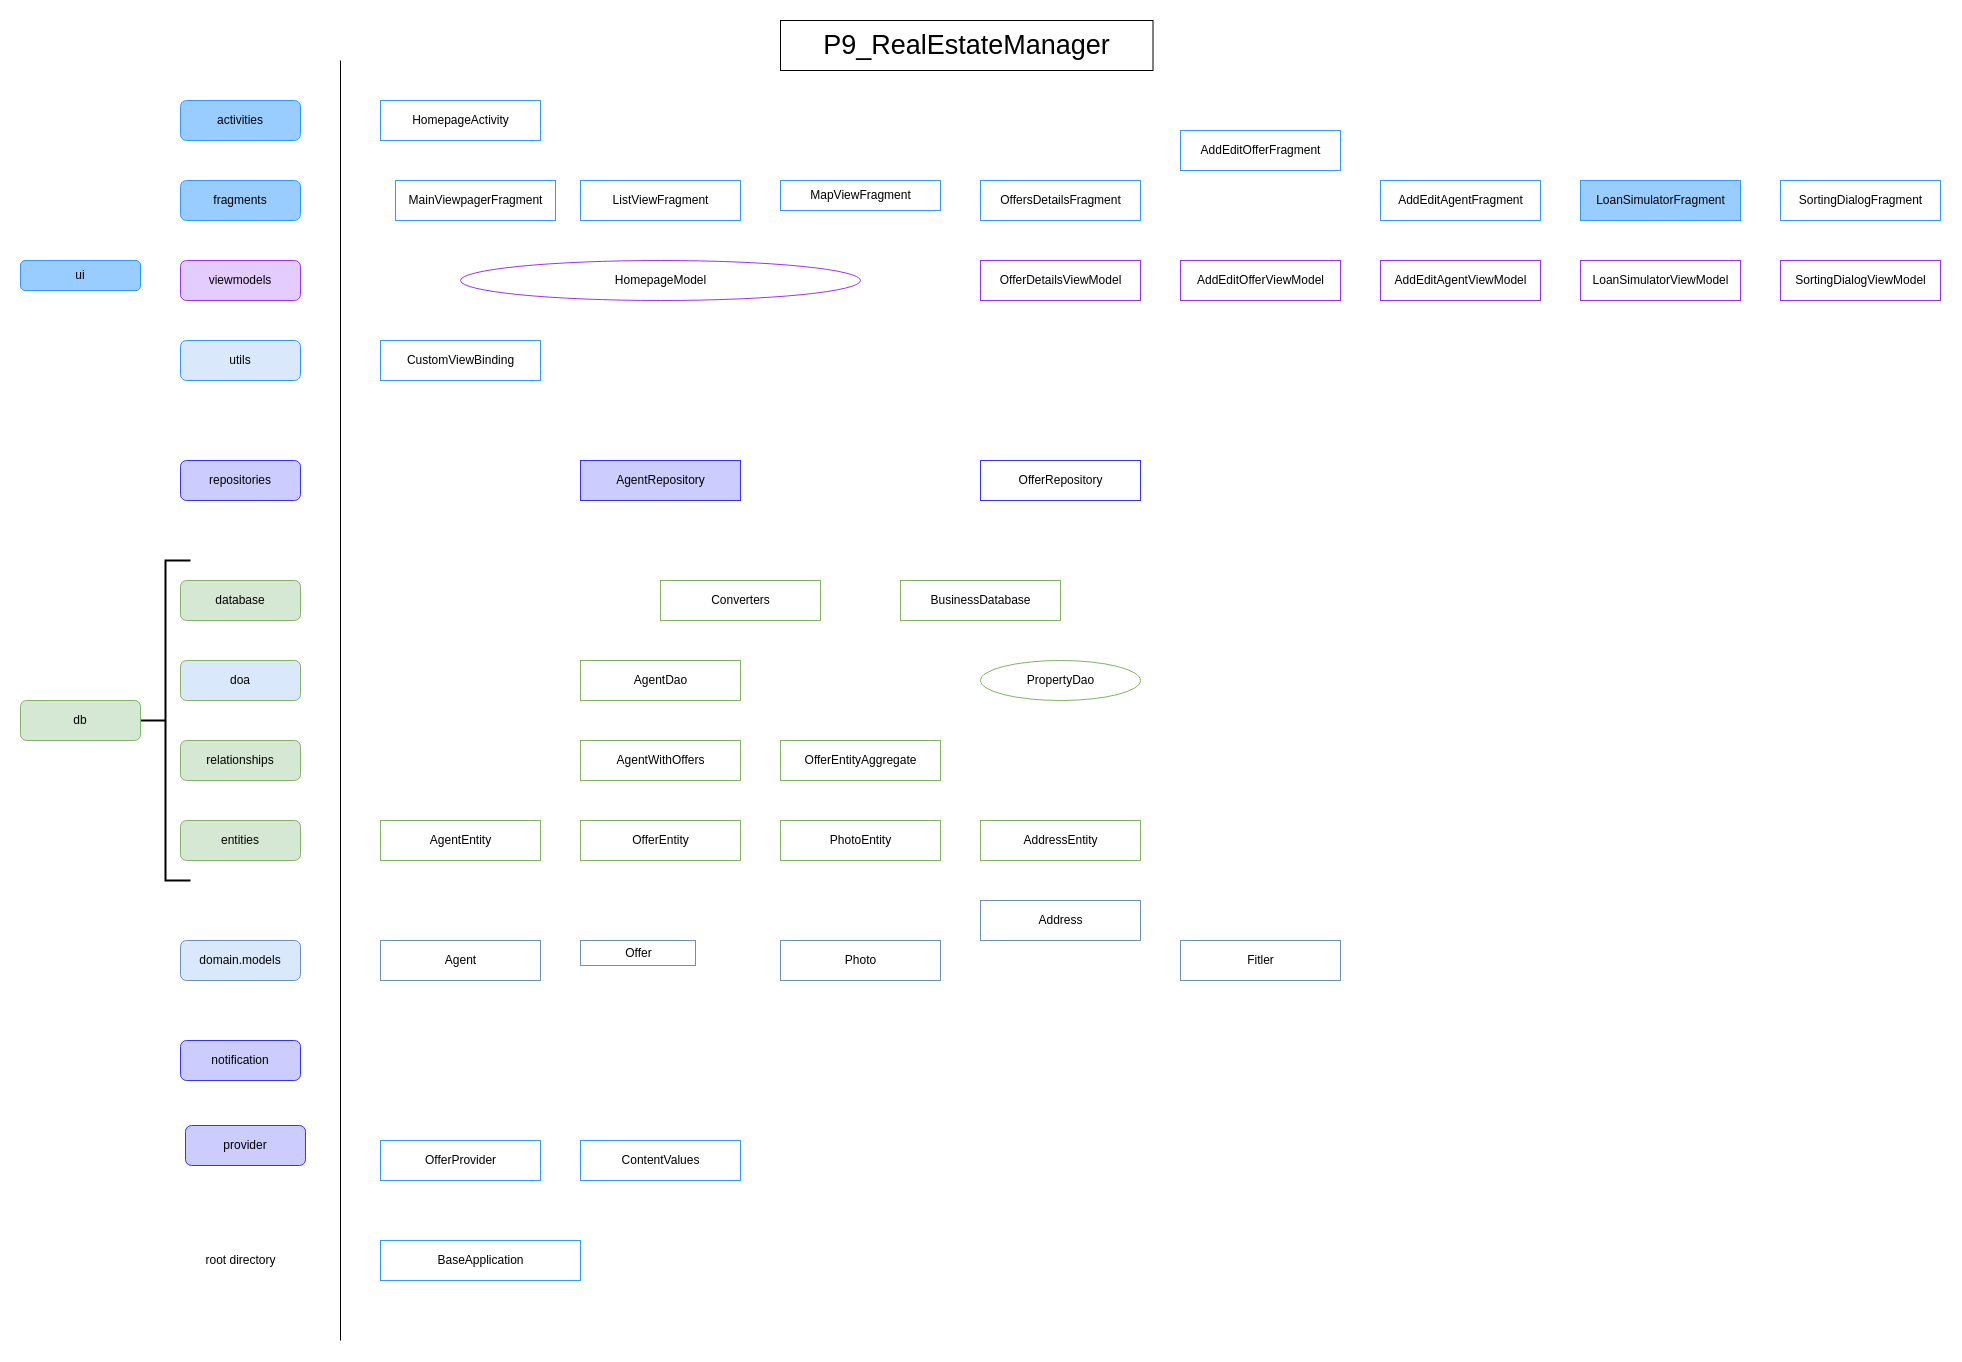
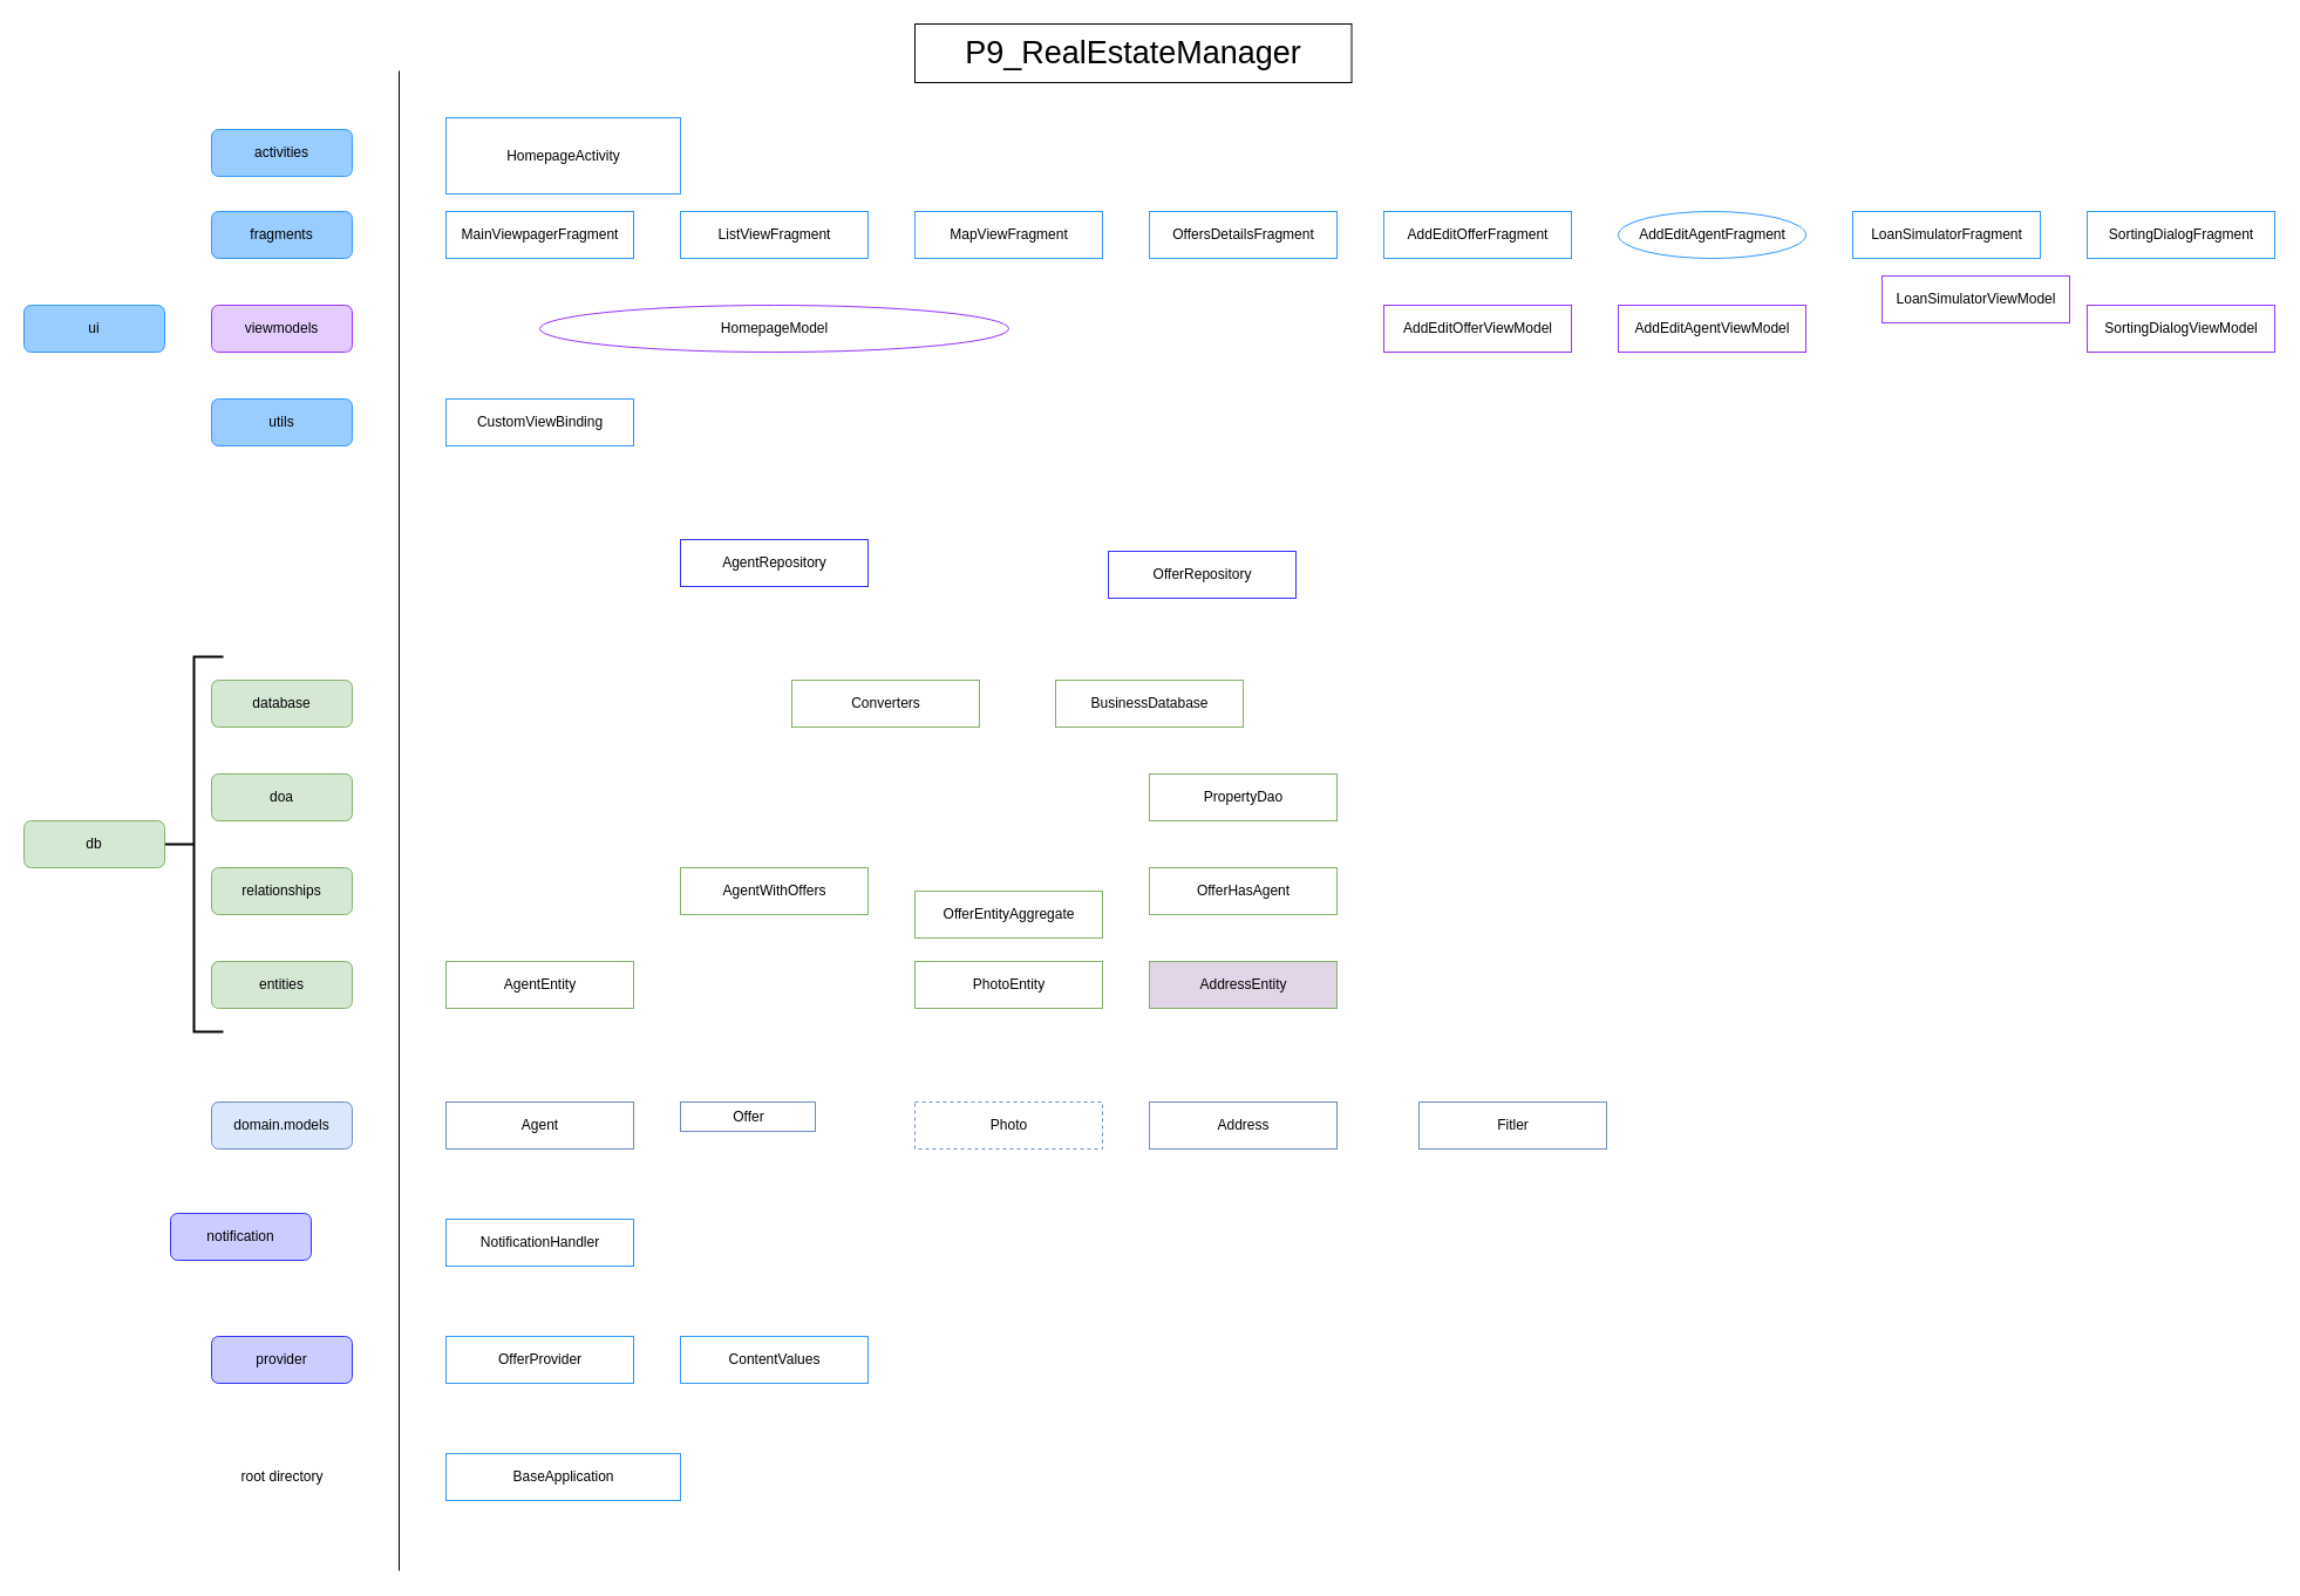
- <mxCell id="46" value="activities" style="rounded=1;whiteSpace=wrap;html=1;fillColor=#99CCFF;strokeColor=#3399FF;fontStyle=0" parent="1" vertex="1"><mxGeometry x="180" y="100" width="120" height="40" as="geometry" /></mxCell>
+ <mxCell id="46" value="activities" style="rounded=1;whiteSpace=wrap;html=1;fillColor=#99CCFF;strokeColor=#3399FF;fontStyle=0" parent="1" vertex="1"><mxGeometry x="180" y="110" width="120" height="40" as="geometry" /></mxCell>
- <mxCell id="14" value="HomepageActivity" style="html=1;strokeColor=#3399FF;fontStyle=0" parent="1" vertex="1"><mxGeometry x="380" y="100" width="160" height="40" as="geometry" /></mxCell>
+ <mxCell id="14" value="HomepageActivity" style="html=1;strokeColor=#3399FF;fontStyle=0" parent="1" vertex="1"><mxGeometry x="380" y="100" width="200" height="65" as="geometry" /></mxCell>
- <mxCell id="12" value="AddEditOfferFragment" style="html=1;strokeColor=#3399FF;fontStyle=0" parent="1" vertex="1"><mxGeometry x="1180" y="130" width="160" height="40" as="geometry" /></mxCell>
+ <mxCell id="12" value="AddEditOfferFragment" style="html=1;strokeColor=#3399FF;fontStyle=0" parent="1" vertex="1"><mxGeometry x="1180" y="180" width="160" height="40" as="geometry" /></mxCell>
- <mxCell id="27" value="MapViewFragment" style="html=1;strokeColor=#3399FF;fontStyle=0" parent="1" vertex="1"><mxGeometry x="780" y="180" width="160" height="30" as="geometry" /></mxCell>
+ <mxCell id="27" value="MapViewFragment" style="html=1;strokeColor=#3399FF;fontStyle=0" parent="1" vertex="1"><mxGeometry x="780" y="180" width="160" height="40" as="geometry" /></mxCell>
- <mxCell id="15" value="MainViewpagerFragment" style="html=1;strokeColor=#3399FF;fontStyle=0" parent="1" vertex="1"><mxGeometry x="395" y="180" width="160" height="40" as="geometry" /></mxCell>
+ <mxCell id="15" value="MainViewpagerFragment" style="html=1;strokeColor=#3399FF;fontStyle=0" parent="1" vertex="1"><mxGeometry x="380" y="180" width="160" height="40" as="geometry" /></mxCell>
- <mxCell id="13" value="AddEditAgentFragment" style="html=1;strokeColor=#3399FF;fontStyle=0" parent="1" vertex="1"><mxGeometry x="1380" y="180" width="160" height="40" as="geometry" /></mxCell>
+ <mxCell id="13" value="AddEditAgentFragment" style="ellipse;html=1;strokeColor=#3399FF;fontStyle=0;" parent="1" vertex="1"><mxGeometry x="1380" y="180" width="160" height="40" as="geometry" /></mxCell>
- <mxCell id="47" value="LoanSimulatorFragment" style="html=1;strokeColor=#3399FF;fontStyle=0;fillColor=#99ccff;" parent="1" vertex="1"><mxGeometry x="1580" y="180" width="160" height="40" as="geometry" /></mxCell>
+ <mxCell id="47" value="LoanSimulatorFragment" style="html=1;strokeColor=#3399FF;fontStyle=0" parent="1" vertex="1"><mxGeometry x="1580" y="180" width="160" height="40" as="geometry" /></mxCell>
- <mxCell id="33" value="ui" style="rounded=1;whiteSpace=wrap;html=1;fillColor=#99CCFF;strokeColor=#3399FF;fontStyle=0" parent="1" vertex="1"><mxGeometry x="20" y="260" width="120" height="30" as="geometry" /></mxCell>
+ <mxCell id="33" value="ui" style="rounded=1;whiteSpace=wrap;html=1;fillColor=#99CCFF;strokeColor=#3399FF;fontStyle=0" parent="1" vertex="1"><mxGeometry x="20" y="260" width="120" height="40" as="geometry" /></mxCell>
- <mxCell id="10" value="OfferDetailsViewModel" style="html=1;strokeColor=#9933FF;fontStyle=0" parent="1" vertex="1"><mxGeometry x="980" y="260" width="160" height="40" as="geometry" /></mxCell>
- <mxCell id="49" value="LoanSimulatorViewModel" style="html=1;strokeColor=#9933FF;fontStyle=0" parent="1" vertex="1"><mxGeometry x="1580" y="260" width="160" height="40" as="geometry" /></mxCell>
+ <mxCell id="49" value="LoanSimulatorViewModel" style="html=1;strokeColor=#9933FF;fontStyle=0" parent="1" vertex="1"><mxGeometry x="1605" y="235" width="160" height="40" as="geometry" /></mxCell>
- <mxCell id="51" value="utils" style="rounded=1;whiteSpace=wrap;html=1;fillColor=#dae8fc;strokeColor=#3399FF;fontStyle=0;" vertex="1" parent="1"><mxGeometry x="180" y="340" width="120" height="40" as="geometry" /></mxCell>
+ <mxCell id="51" value="utils" style="rounded=1;whiteSpace=wrap;html=1;fillColor=#99CCFF;strokeColor=#3399FF;fontStyle=0" vertex="1" parent="1"><mxGeometry x="180" y="340" width="120" height="40" as="geometry" /></mxCell>
- <mxCell id="34" value="repositories" style="rounded=1;whiteSpace=wrap;html=1;fillColor=#CCCCFF;strokeColor=#3333FF;gradientColor=none;fontStyle=0" parent="1" vertex="1"><mxGeometry x="180" y="460" width="120" height="40" as="geometry" /></mxCell>
- <mxCell id="43" value="AgentRepository" style="html=1;strokeColor=#3333FF;fontStyle=0;fillColor=#ccccff;" parent="1" vertex="1"><mxGeometry x="580" y="460" width="160" height="40" as="geometry" /></mxCell>
+ <mxCell id="43" value="AgentRepository" style="html=1;strokeColor=#3333FF;fontStyle=0" parent="1" vertex="1"><mxGeometry x="580" y="460" width="160" height="40" as="geometry" /></mxCell>
- <mxCell id="44" value="OfferRepository" style="html=1;strokeColor=#3333FF;fontStyle=0" parent="1" vertex="1"><mxGeometry x="980" y="460" width="160" height="40" as="geometry" /></mxCell>
+ <mxCell id="44" value="OfferRepository" style="html=1;strokeColor=#3333FF;fontStyle=0" parent="1" vertex="1"><mxGeometry x="945" y="470" width="160" height="40" as="geometry" /></mxCell>
- <mxCell id="42" value="Converters" style="html=1;strokeColor=#82b366;fillColor=#FFFFFF;fontStyle=0" parent="1" vertex="1"><mxGeometry x="660" y="580" width="160" height="40" as="geometry" /></mxCell>
+ <mxCell id="42" value="Converters" style="html=1;strokeColor=#82b366;fillColor=#FFFFFF;fontStyle=0" parent="1" vertex="1"><mxGeometry x="675" y="580" width="160" height="40" as="geometry" /></mxCell>
- <mxCell id="36" value="doa" style="rounded=1;whiteSpace=wrap;html=1;fillColor=#dae8fc;strokeColor=#82b366;fontStyle=0;" parent="1" vertex="1"><mxGeometry x="180" y="660" width="120" height="40" as="geometry" /></mxCell>
+ <mxCell id="36" value="doa" style="rounded=1;whiteSpace=wrap;html=1;fillColor=#d5e8d4;strokeColor=#82b366;fontStyle=0" parent="1" vertex="1"><mxGeometry x="180" y="660" width="120" height="40" as="geometry" /></mxCell>
- <mxCell id="8" value="AgentDao" style="html=1;strokeColor=#82b366;fillColor=#FFFFFF;fontStyle=0" parent="1" vertex="1"><mxGeometry x="580" y="660" width="160" height="40" as="geometry" /></mxCell>
- <mxCell id="7" value="PropertyDao" style="ellipse;html=1;strokeColor=#82b366;fillColor=#FFFFFF;fontStyle=0;" parent="1" vertex="1"><mxGeometry x="980" y="660" width="160" height="40" as="geometry" /></mxCell>
+ <mxCell id="7" value="PropertyDao" style="html=1;strokeColor=#82b366;fillColor=#FFFFFF;fontStyle=0" parent="1" vertex="1"><mxGeometry x="980" y="660" width="160" height="40" as="geometry" /></mxCell>
- <mxCell id="16" value="OfferEntityAggregate" style="html=1;strokeColor=#82b366;fillColor=#FFFFFF;fontStyle=0" parent="1" vertex="1"><mxGeometry x="780" y="740" width="160" height="40" as="geometry" /></mxCell>
+ <mxCell id="16" value="OfferEntityAggregate" style="html=1;strokeColor=#82b366;fillColor=#FFFFFF;fontStyle=0" parent="1" vertex="1"><mxGeometry x="780" y="760" width="160" height="40" as="geometry" /></mxCell>
+ <mxCell id="17" value="OfferHasAgent" style="html=1;strokeColor=#82b366;fillColor=#FFFFFF;fontStyle=0" parent="1" vertex="1"><mxGeometry x="980" y="740" width="160" height="40" as="geometry" /></mxCell>
- <mxCell id="20" value="OfferEntity" style="html=1;strokeColor=#82b366;fillColor=#FFFFFF;fontStyle=0" parent="1" vertex="1"><mxGeometry x="580" y="820" width="160" height="40" as="geometry" /></mxCell>
- <mxCell id="19" value="AddressEntity" style="html=1;strokeColor=#82b366;fillColor=#FFFFFF;fontStyle=0" parent="1" vertex="1"><mxGeometry x="980" y="820" width="160" height="40" as="geometry" /></mxCell>
+ <mxCell id="19" value="AddressEntity" style="html=1;strokeColor=#82b366;fillColor=#e1d5e7;fontStyle=0;" parent="1" vertex="1"><mxGeometry x="980" y="820" width="160" height="40" as="geometry" /></mxCell>
- <mxCell id="21" value="Address" style="html=1;strokeColor=#6c8ebf;fillColor=#FFFFFF;fontStyle=0" parent="1" vertex="1"><mxGeometry x="980" y="900" width="160" height="40" as="geometry" /></mxCell>
+ <mxCell id="21" value="Address" style="html=1;strokeColor=#6c8ebf;fillColor=#FFFFFF;fontStyle=0" parent="1" vertex="1"><mxGeometry x="980" y="940" width="160" height="40" as="geometry" /></mxCell>
- <mxCell id="23" value="Photo" style="html=1;strokeColor=#6c8ebf;fillColor=#FFFFFF;fontStyle=0" parent="1" vertex="1"><mxGeometry x="780" y="940" width="160" height="40" as="geometry" /></mxCell>
+ <mxCell id="23" value="Photo" style="html=1;strokeColor=#6c8ebf;fillColor=#FFFFFF;fontStyle=0;dashed=1;" parent="1" vertex="1"><mxGeometry x="780" y="940" width="160" height="40" as="geometry" /></mxCell>
- <mxCell id="25" value="Fitler" style="html=1;strokeColor=#6c8ebf;fillColor=#FFFFFF;fontStyle=0" parent="1" vertex="1"><mxGeometry x="1180" y="940" width="160" height="40" as="geometry" /></mxCell>
+ <mxCell id="25" value="Fitler" style="html=1;strokeColor=#6c8ebf;fillColor=#FFFFFF;fontStyle=0" parent="1" vertex="1"><mxGeometry x="1210" y="940" width="160" height="40" as="geometry" /></mxCell>
- <mxCell id="56" value="notification" style="rounded=1;whiteSpace=wrap;html=1;fillColor=#CCCCFF;strokeColor=#3333FF;gradientColor=none;fontStyle=0" vertex="1" parent="1"><mxGeometry x="180" y="1040" width="120" height="40" as="geometry" /></mxCell>
+ <mxCell id="56" value="notification" style="rounded=1;whiteSpace=wrap;html=1;fillColor=#CCCCFF;strokeColor=#3333FF;gradientColor=none;fontStyle=0" vertex="1" parent="1"><mxGeometry x="145" y="1035" width="120" height="40" as="geometry" /></mxCell>
+ <mxCell id="53" value="NotificationHandler" style="html=1;strokeColor=#3399FF;fontStyle=0" vertex="1" parent="1"><mxGeometry x="380" y="1040" width="160" height="40" as="geometry" /></mxCell>
- <mxCell id="57" value="provider" style="rounded=1;whiteSpace=wrap;html=1;fillColor=#CCCCFF;strokeColor=#3333FF;gradientColor=none;fontStyle=0" vertex="1" parent="1"><mxGeometry x="185" y="1125" width="120" height="40" as="geometry" /></mxCell>
+ <mxCell id="57" value="provider" style="rounded=1;whiteSpace=wrap;html=1;fillColor=#CCCCFF;strokeColor=#3333FF;gradientColor=none;fontStyle=0" vertex="1" parent="1"><mxGeometry x="180" y="1140" width="120" height="40" as="geometry" /></mxCell>
